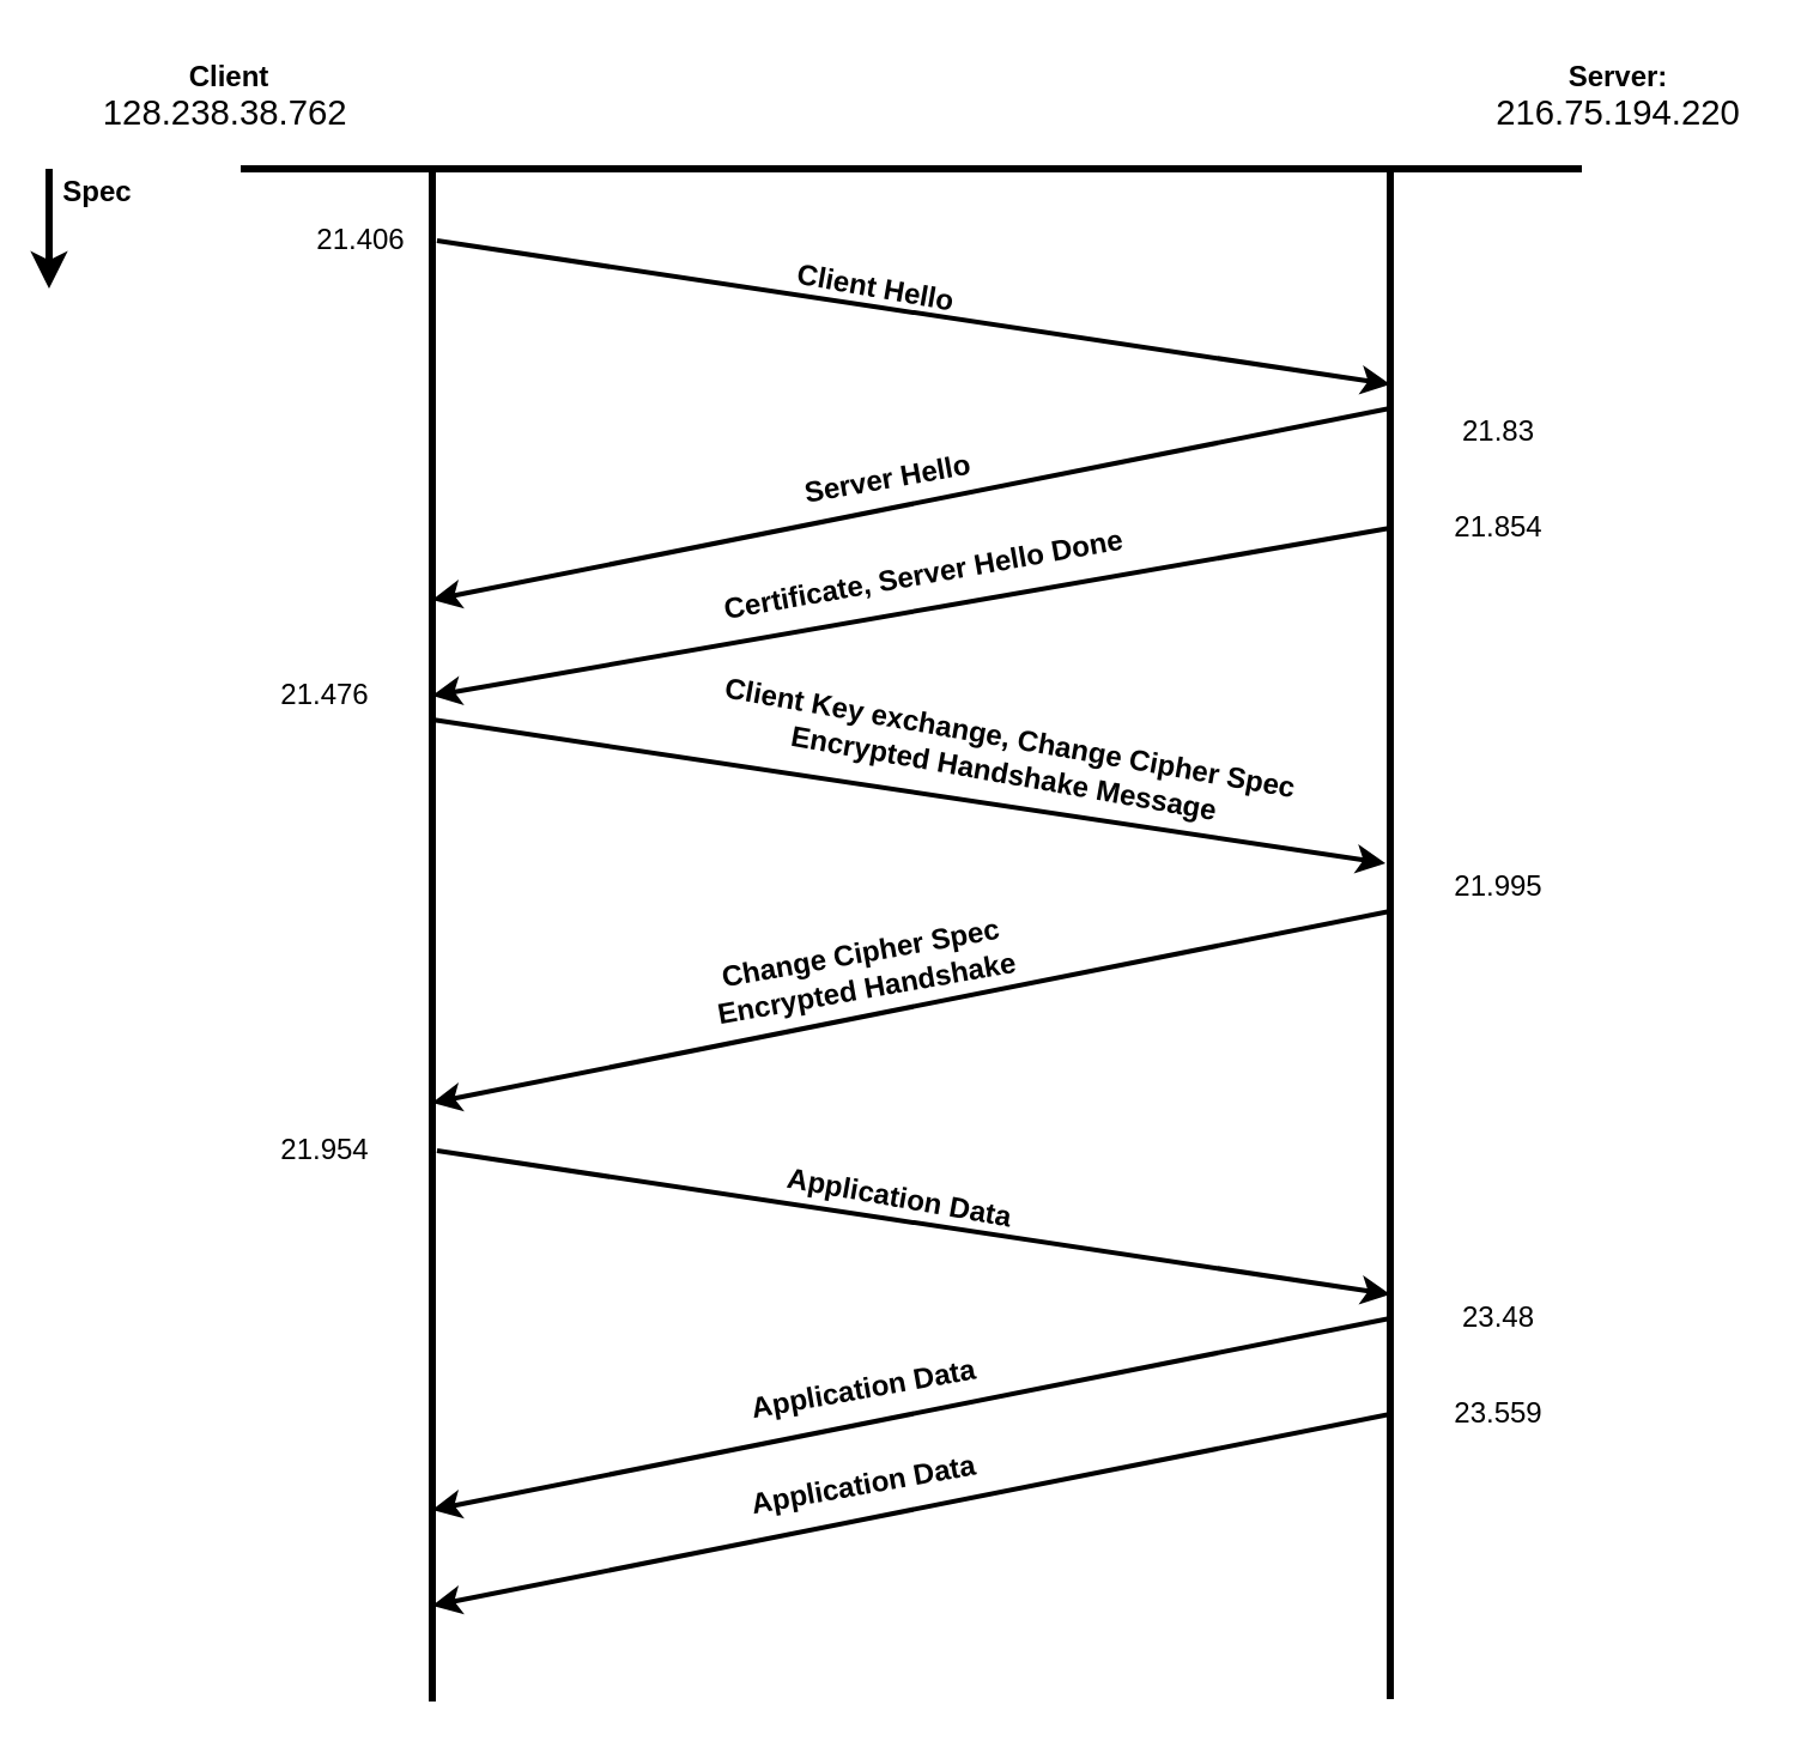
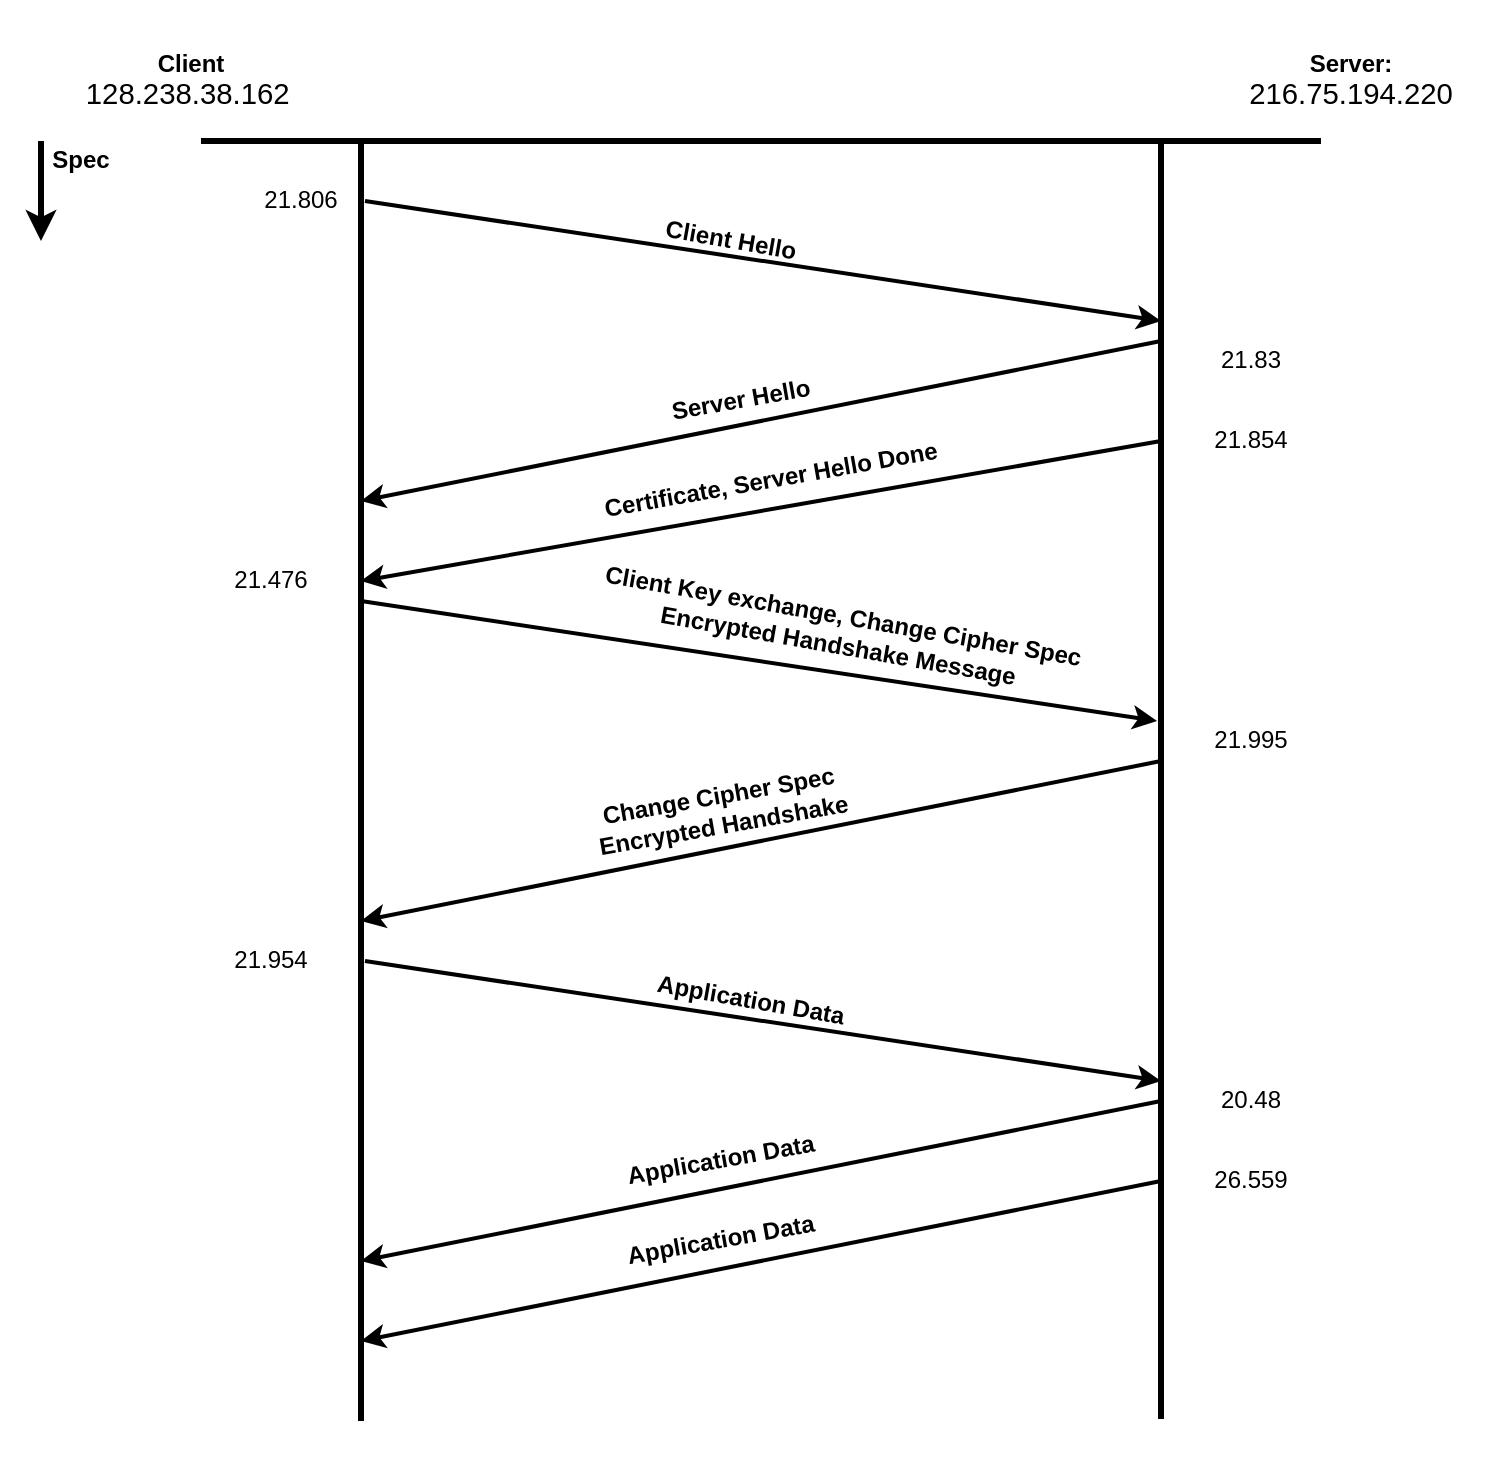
- <mxCell id="3" value="&lt;b&gt;Client &lt;br&gt;&lt;/b&gt;&lt;span style=&quot;font-size: 11.0pt ; line-height: 107% ; font-family: &amp;#34;calibri&amp;#34; , sans-serif&quot;&gt;128.238.38.762&lt;/span&gt;&lt;b&gt;&amp;nbsp;&lt;/b&gt;" style="text;html=1;align=center;verticalAlign=middle;resizable=0;points=[];autosize=1;strokeColor=none;fillColor=none;" vertex="1" parent="1"><mxGeometry x="40" y="20" width="110" height="40" as="geometry" /></mxCell>
+ <mxCell id="3" value="&lt;b&gt;Client &lt;br&gt;&lt;/b&gt;&lt;span style=&quot;font-size: 11.0pt ; line-height: 107% ; font-family: &amp;#34;calibri&amp;#34; , sans-serif&quot;&gt;128.238.38.162&lt;/span&gt;&lt;b&gt;&amp;nbsp;&lt;/b&gt;" style="text;html=1;align=center;verticalAlign=middle;resizable=0;points=[];autosize=1;strokeColor=none;fillColor=none;" vertex="1" parent="1"><mxGeometry x="40" y="20" width="110" height="40" as="geometry" /></mxCell>
- <mxCell id="9" value="21.406" style="text;html=1;align=center;verticalAlign=middle;resizable=0;points=[];autosize=1;strokeColor=none;fillColor=none;" vertex="1" parent="1"><mxGeometry x="120" y="90" width="60" height="20" as="geometry" /></mxCell>
+ <mxCell id="9" value="21.806" style="text;html=1;align=center;verticalAlign=middle;resizable=0;points=[];autosize=1;strokeColor=none;fillColor=none;" vertex="1" parent="1"><mxGeometry x="120" y="90" width="60" height="20" as="geometry" /></mxCell>
- <mxCell id="27" value="23.48" style="text;html=1;align=center;verticalAlign=middle;resizable=0;points=[];autosize=1;strokeColor=none;fillColor=none;" vertex="1" parent="1"><mxGeometry x="590" y="540" width="70" height="20" as="geometry" /></mxCell>
+ <mxCell id="27" value="20.48" style="text;html=1;align=center;verticalAlign=middle;resizable=0;points=[];autosize=1;strokeColor=none;fillColor=none;" vertex="1" parent="1"><mxGeometry x="590" y="540" width="70" height="20" as="geometry" /></mxCell>
- <mxCell id="32" value="23.559" style="text;html=1;align=center;verticalAlign=middle;resizable=0;points=[];autosize=1;strokeColor=none;fillColor=none;" vertex="1" parent="1"><mxGeometry x="590" y="580" width="70" height="20" as="geometry" /></mxCell>
+ <mxCell id="32" value="26.559" style="text;html=1;align=center;verticalAlign=middle;resizable=0;points=[];autosize=1;strokeColor=none;fillColor=none;" vertex="1" parent="1"><mxGeometry x="590" y="580" width="70" height="20" as="geometry" /></mxCell>
